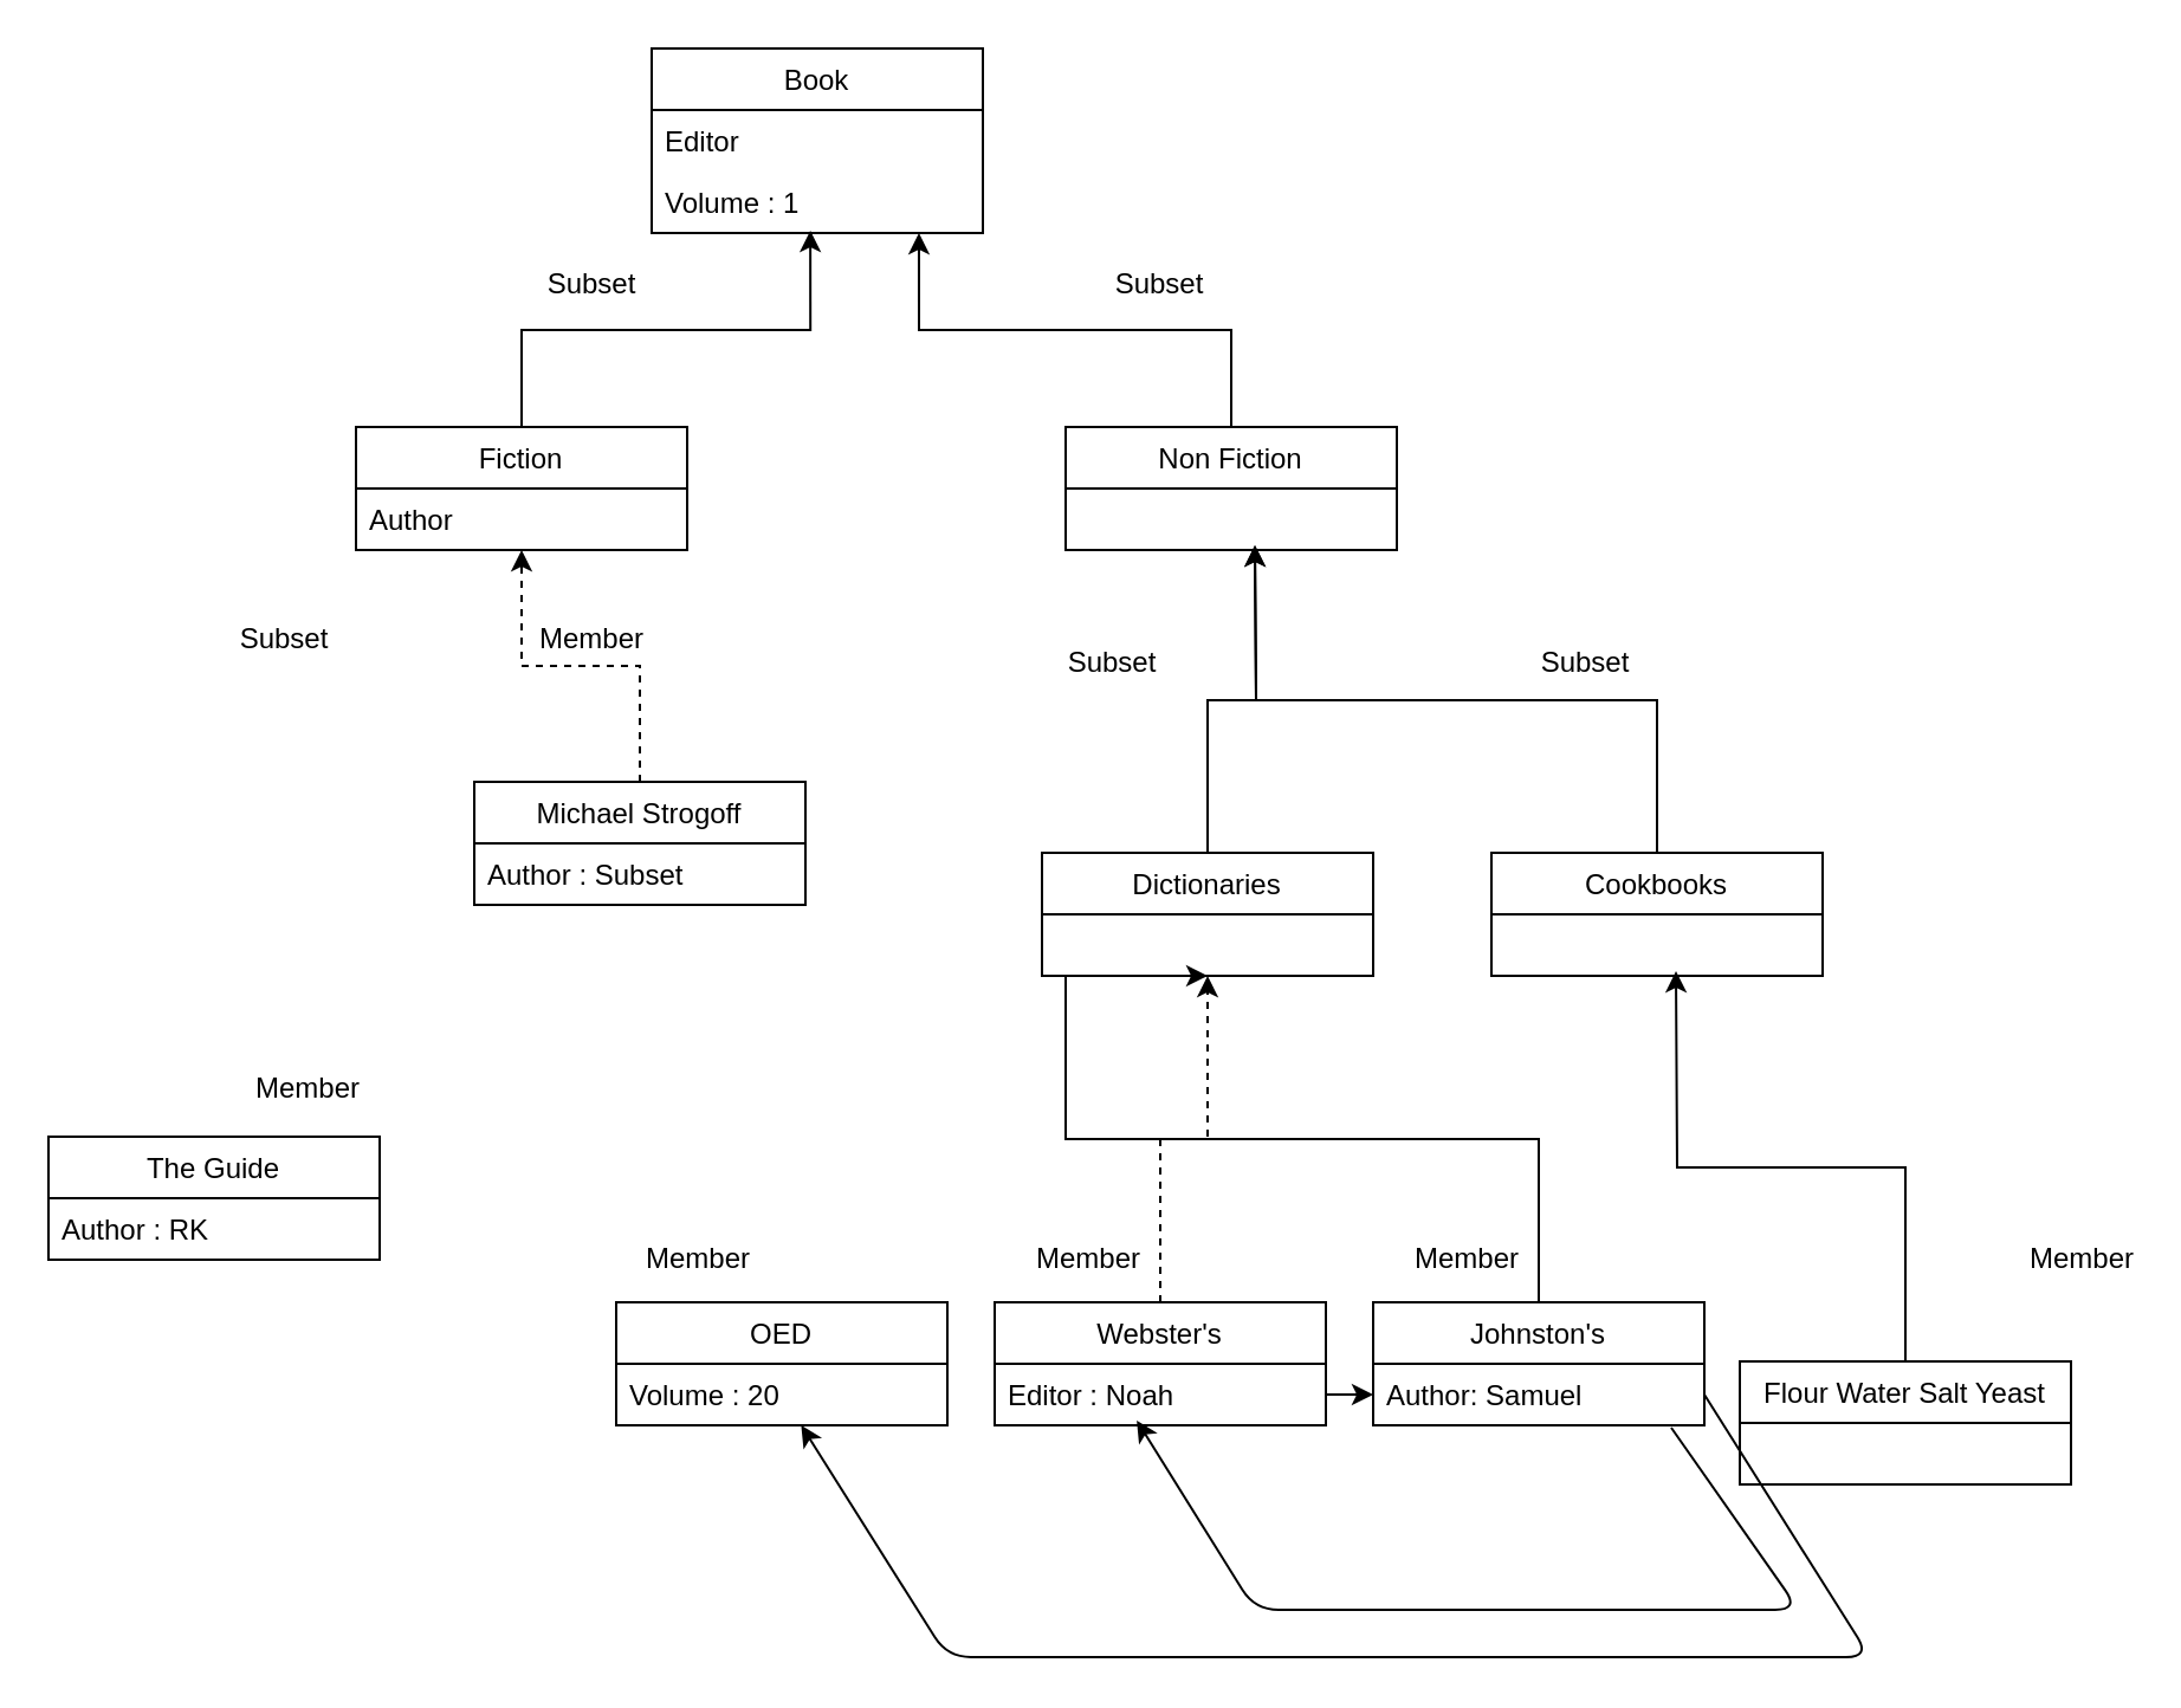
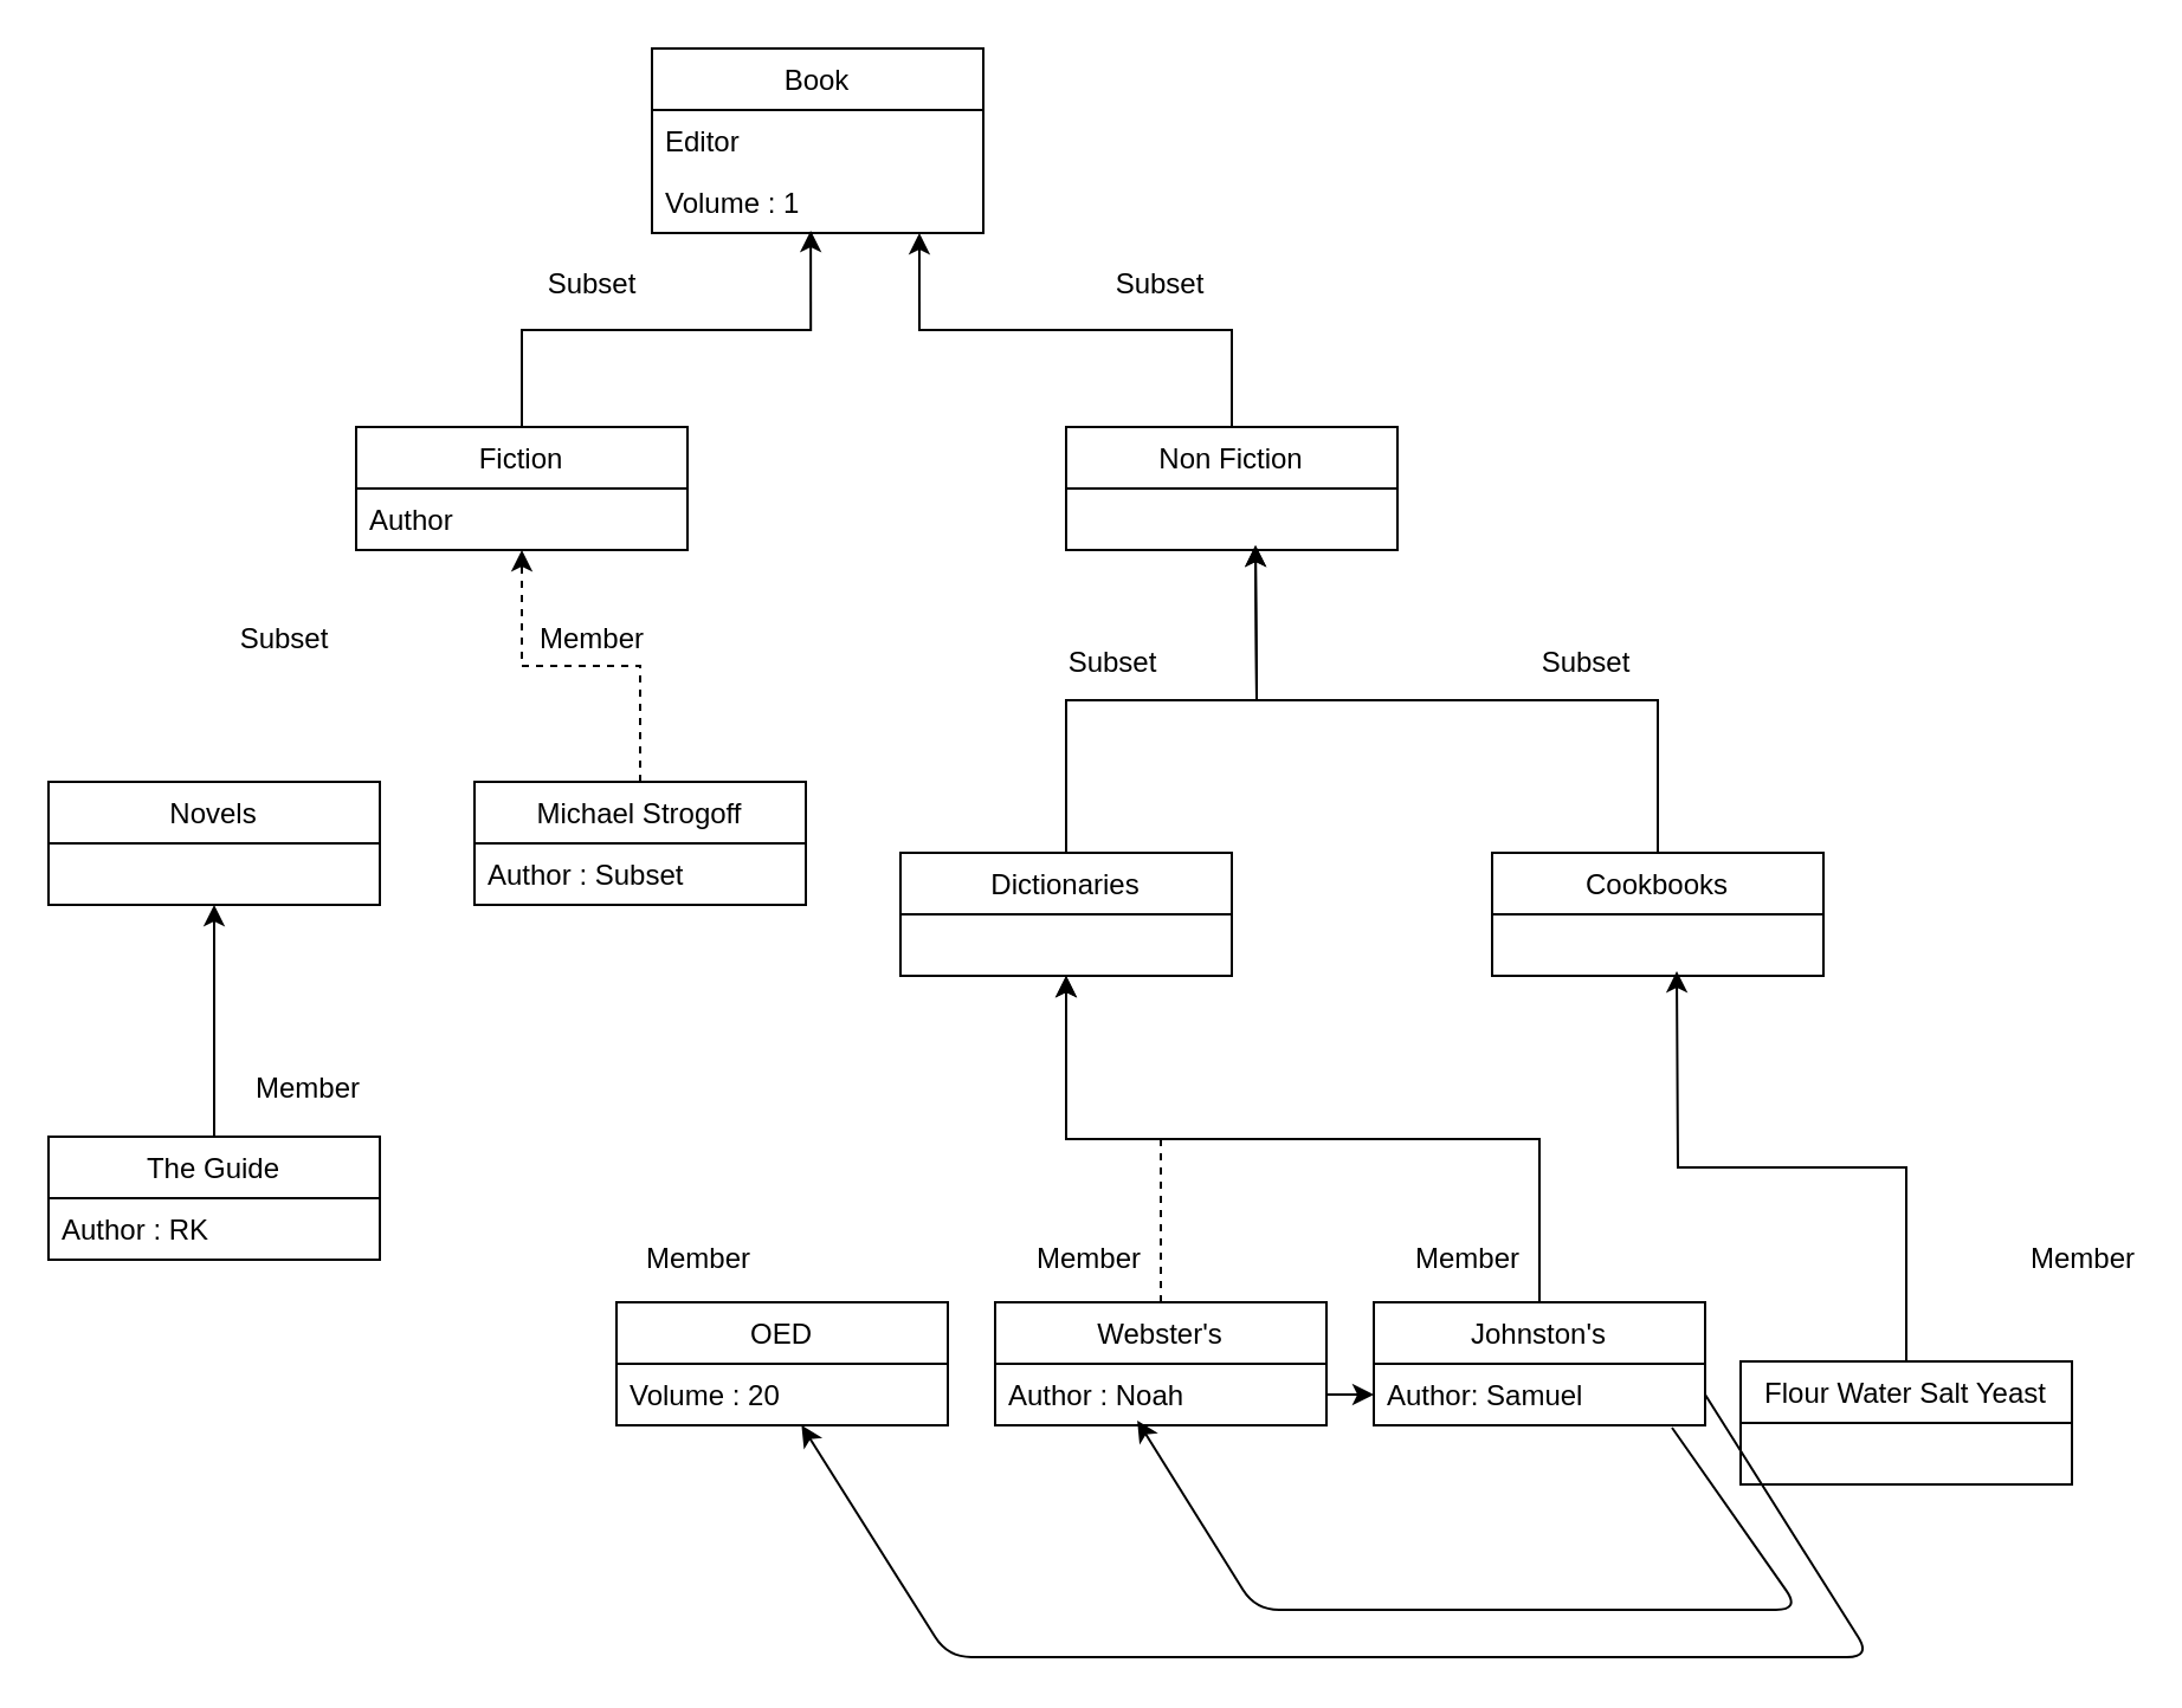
+ <mxCell id="25" value="Novels" style="swimlane;fontStyle=0;childLayout=stackLayout;horizontal=1;startSize=26;fillColor=none;horizontalStack=0;resizeParent=1;resizeParentMax=0;resizeLast=0;collapsible=1;marginBottom=0;" parent="1" vertex="1"><mxGeometry x="20" y="330" width="140" height="52" as="geometry" /></mxCell>
- <mxCell id="11" value="Dictionaries" style="swimlane;fontStyle=0;childLayout=stackLayout;horizontal=1;startSize=26;fillColor=none;horizontalStack=0;resizeParent=1;resizeParentMax=0;resizeLast=0;collapsible=1;marginBottom=0;" parent="1" vertex="1"><mxGeometry x="440" y="360" width="140" height="52" as="geometry" /></mxCell>
+ <mxCell id="11" value="Dictionaries" style="swimlane;fontStyle=0;childLayout=stackLayout;horizontal=1;startSize=26;fillColor=none;horizontalStack=0;resizeParent=1;resizeParentMax=0;resizeLast=0;collapsible=1;marginBottom=0;" parent="1" vertex="1"><mxGeometry x="380" y="360" width="140" height="52" as="geometry" /></mxCell>
+ <mxCell id="26" style="edgeStyle=orthogonalEdgeStyle;rounded=0;orthogonalLoop=1;jettySize=auto;html=1;exitX=0.5;exitY=0;exitDx=0;exitDy=0;entryX=0.5;entryY=1;entryDx=0;entryDy=0;" parent="1" source="27" target="25" edge="1"><mxGeometry relative="1" as="geometry"><mxPoint x="90" y="408" as="targetPoint" /></mxGeometry></mxCell>
- <mxCell id="18" value="Editor : Noah" style="text;strokeColor=none;fillColor=none;align=left;verticalAlign=top;spacingLeft=4;spacingRight=4;overflow=hidden;rotatable=0;points=[[0,0.5],[1,0.5]];portConstraint=eastwest;" parent="17" vertex="1"><mxGeometry y="26" width="140" height="26" as="geometry" /></mxCell>
+ <mxCell id="18" value="Author : Noah" style="text;strokeColor=none;fillColor=none;align=left;verticalAlign=top;spacingLeft=4;spacingRight=4;overflow=hidden;rotatable=0;points=[[0,0.5],[1,0.5]];portConstraint=eastwest;" parent="17" vertex="1"><mxGeometry y="26" width="140" height="26" as="geometry" /></mxCell>
